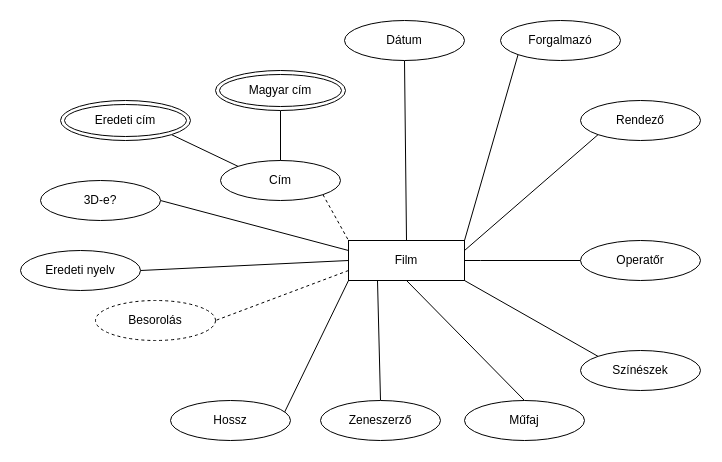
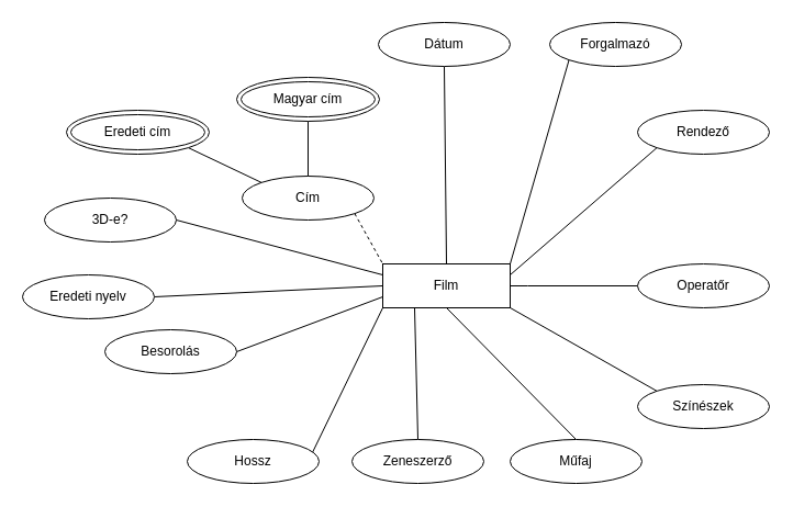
- <mxCell id="6" style="edgeStyle=none;rounded=0;orthogonalLoop=1;jettySize=auto;html=1;exitX=0;exitY=0.75;exitDx=0;exitDy=0;entryX=1;entryY=0.5;entryDx=0;entryDy=0;startArrow=none;startFill=0;endArrow=none;endFill=0;dashed=1;" edge="1" parent="1" source="10" target="28"><mxGeometry relative="1" as="geometry" /></mxCell>
+ <mxCell id="6" style="edgeStyle=none;rounded=0;orthogonalLoop=1;jettySize=auto;html=1;exitX=0;exitY=0.75;exitDx=0;exitDy=0;entryX=1;entryY=0.5;entryDx=0;entryDy=0;startArrow=none;startFill=0;endArrow=none;endFill=0;" edge="1" parent="1" source="10" target="28"><mxGeometry relative="1" as="geometry" /></mxCell>
- <mxCell id="28" value="Besorolás" style="ellipse;whiteSpace=wrap;html=1;strokeWidth=1;dashed=1;" vertex="1" parent="1"><mxGeometry x="95" y="300" width="120" height="40" as="geometry" /></mxCell>
+ <mxCell id="28" value="Besorolás" style="ellipse;whiteSpace=wrap;html=1;strokeWidth=1;" vertex="1" parent="1"><mxGeometry x="95" y="300" width="120" height="40" as="geometry" /></mxCell>
